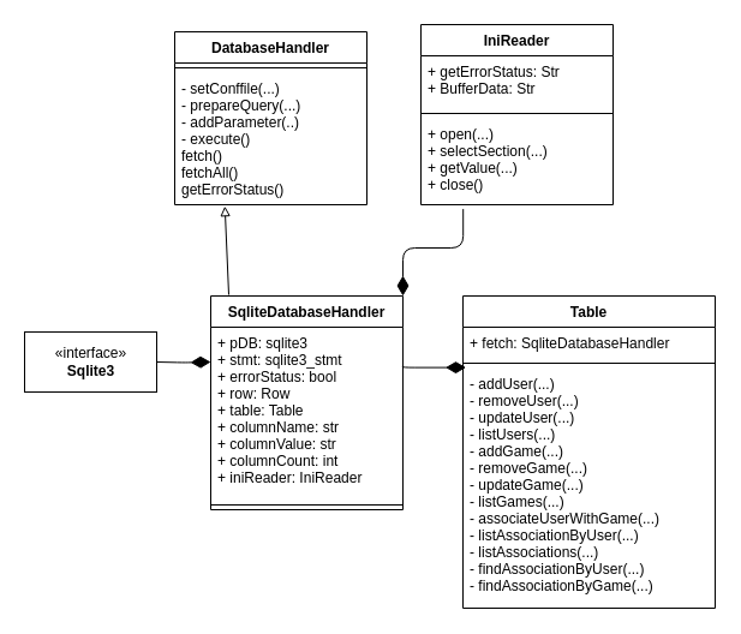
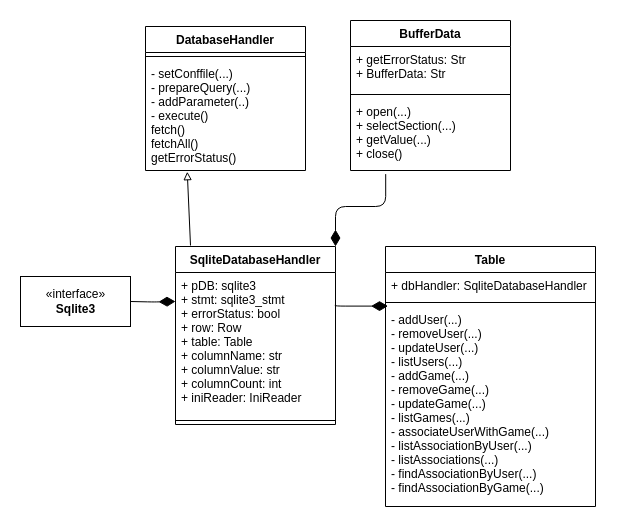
- <mxCell id="9" value="IniReader" style="swimlane;fontStyle=1;align=center;verticalAlign=top;childLayout=stackLayout;horizontal=1;startSize=26;horizontalStack=0;resizeParent=1;resizeParentMax=0;resizeLast=0;collapsible=1;marginBottom=0;" vertex="1" parent="1"><mxGeometry x="350" y="20" width="160" height="150" as="geometry" /></mxCell>
+ <mxCell id="9" value="BufferData" style="swimlane;fontStyle=1;align=center;verticalAlign=top;childLayout=stackLayout;horizontal=1;startSize=26;horizontalStack=0;resizeParent=1;resizeParentMax=0;resizeLast=0;collapsible=1;marginBottom=0;" vertex="1" parent="1"><mxGeometry x="350" y="20" width="160" height="150" as="geometry" /></mxCell>
- <mxCell id="6" value="+ fetch: SqliteDatabaseHandler&#10;" style="text;strokeColor=none;fillColor=none;align=left;verticalAlign=top;spacingLeft=4;spacingRight=4;overflow=hidden;rotatable=0;points=[[0,0.5],[1,0.5]];portConstraint=eastwest;" vertex="1" parent="5"><mxGeometry y="26" width="210" height="26" as="geometry" /></mxCell>
+ <mxCell id="6" value="+ dbHandler: SqliteDatabaseHandler&#10;" style="text;strokeColor=none;fillColor=none;align=left;verticalAlign=top;spacingLeft=4;spacingRight=4;overflow=hidden;rotatable=0;points=[[0,0.5],[1,0.5]];portConstraint=eastwest;" vertex="1" parent="5"><mxGeometry y="26" width="210" height="26" as="geometry" /></mxCell>
